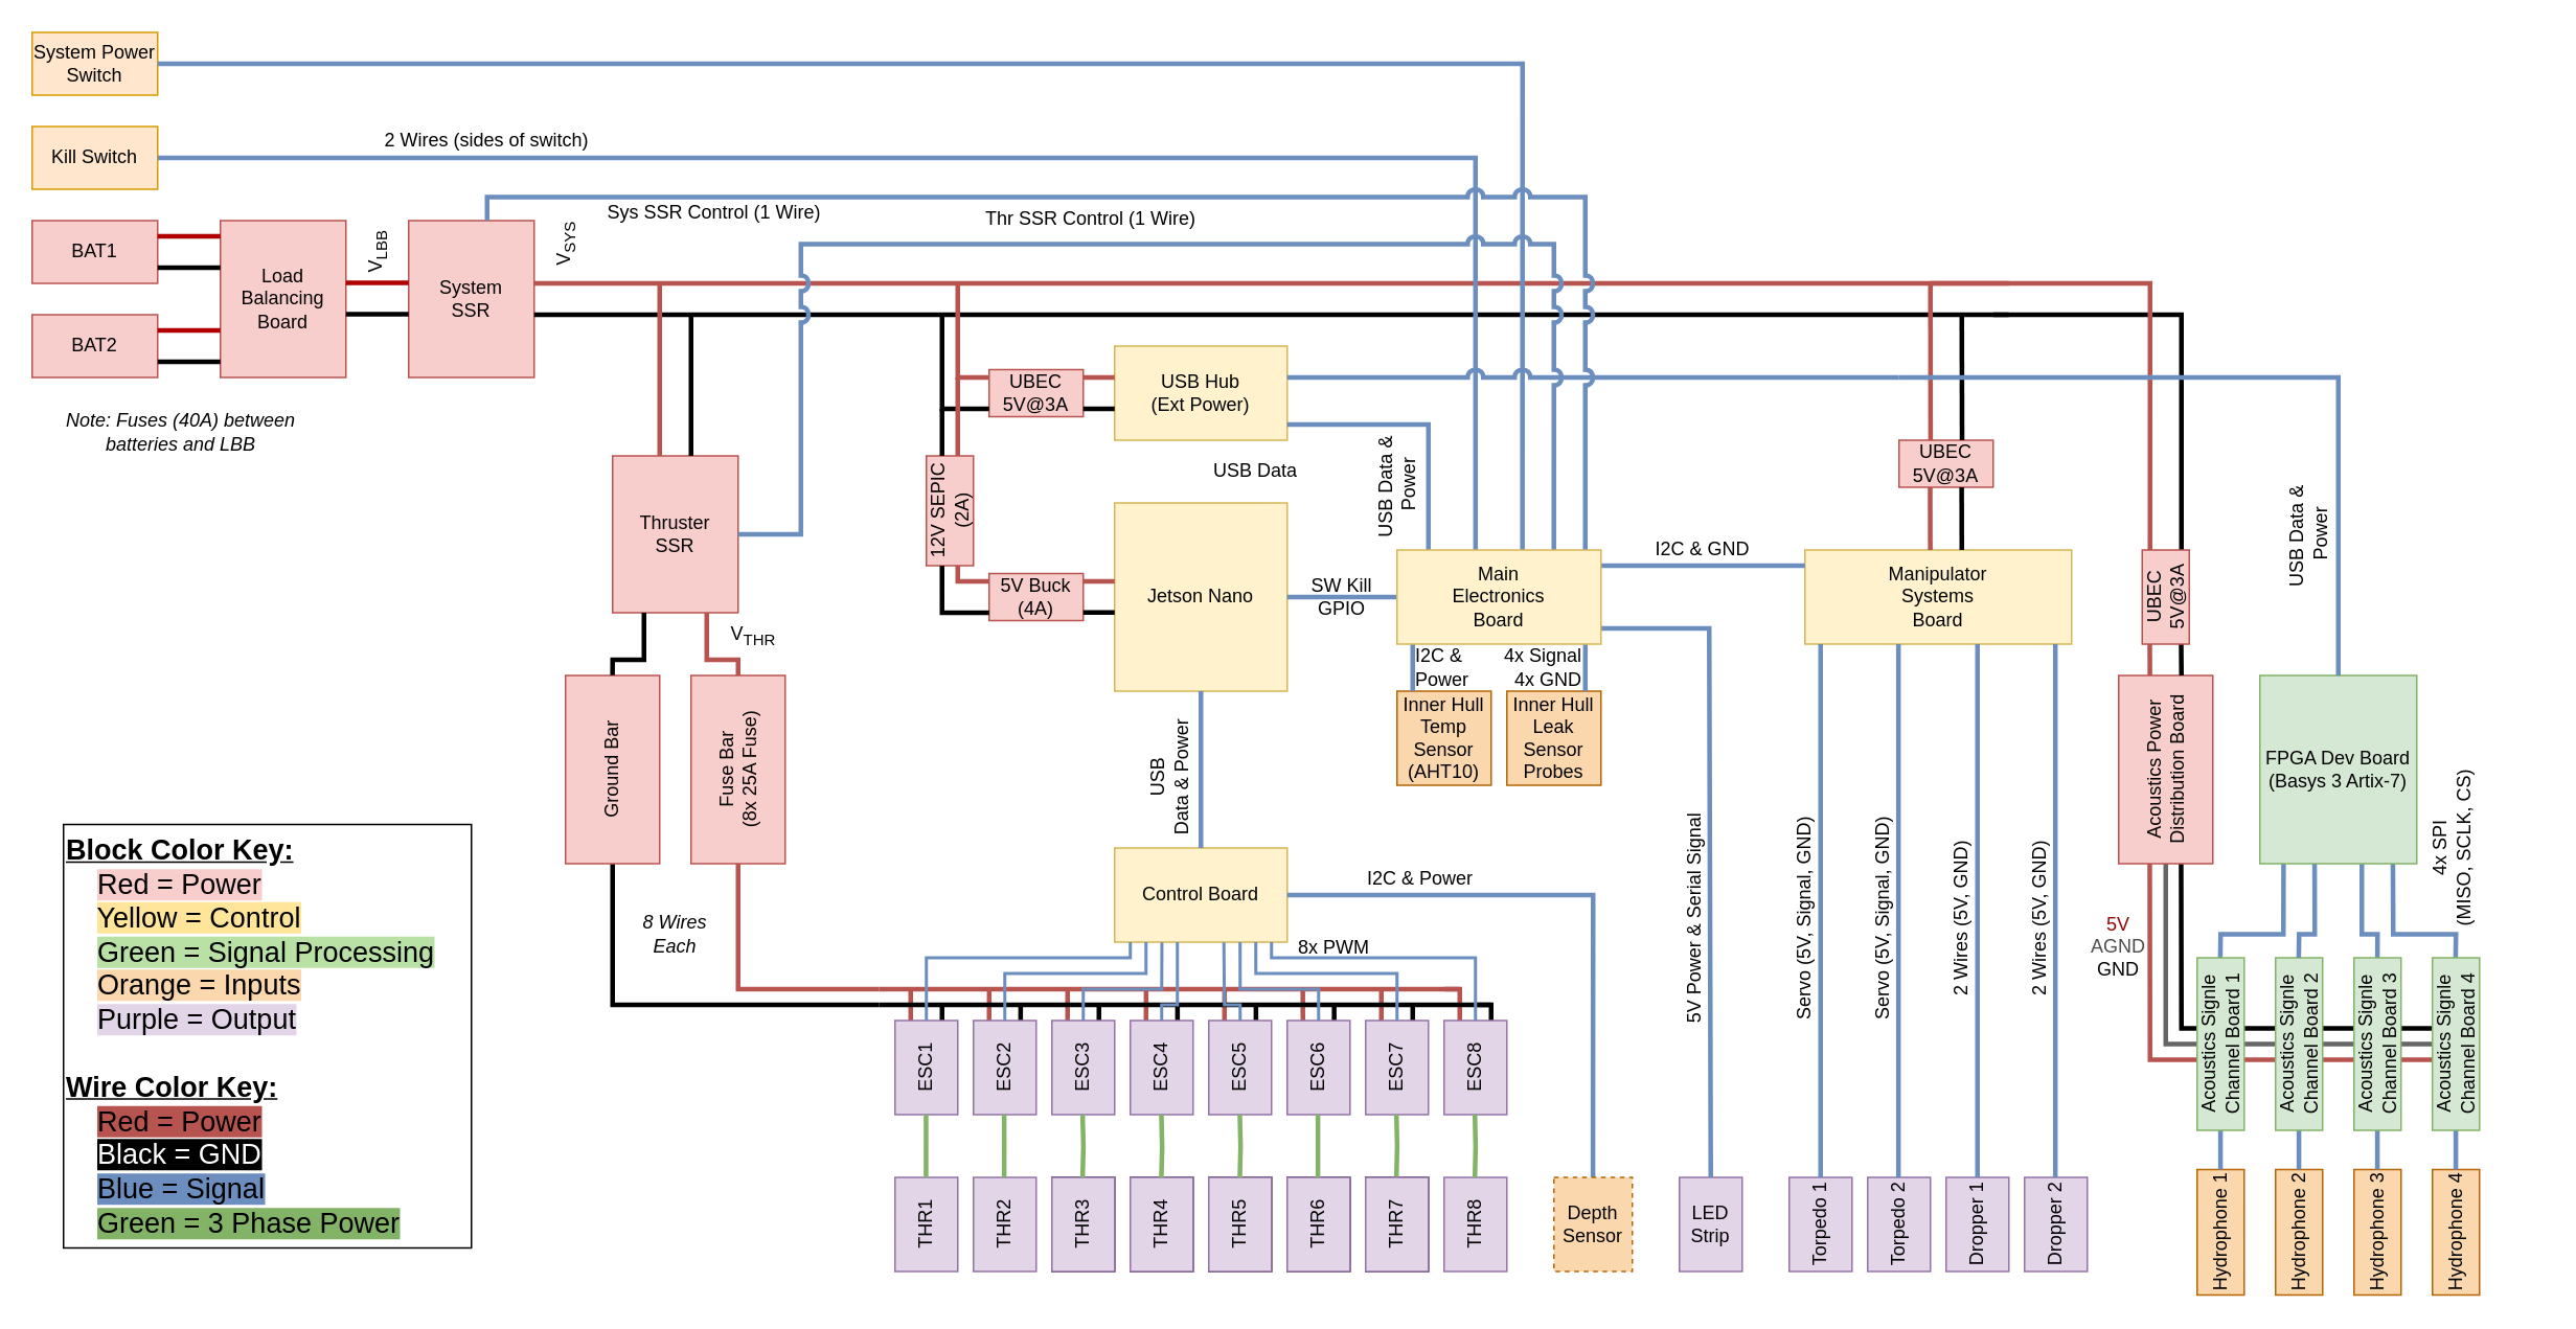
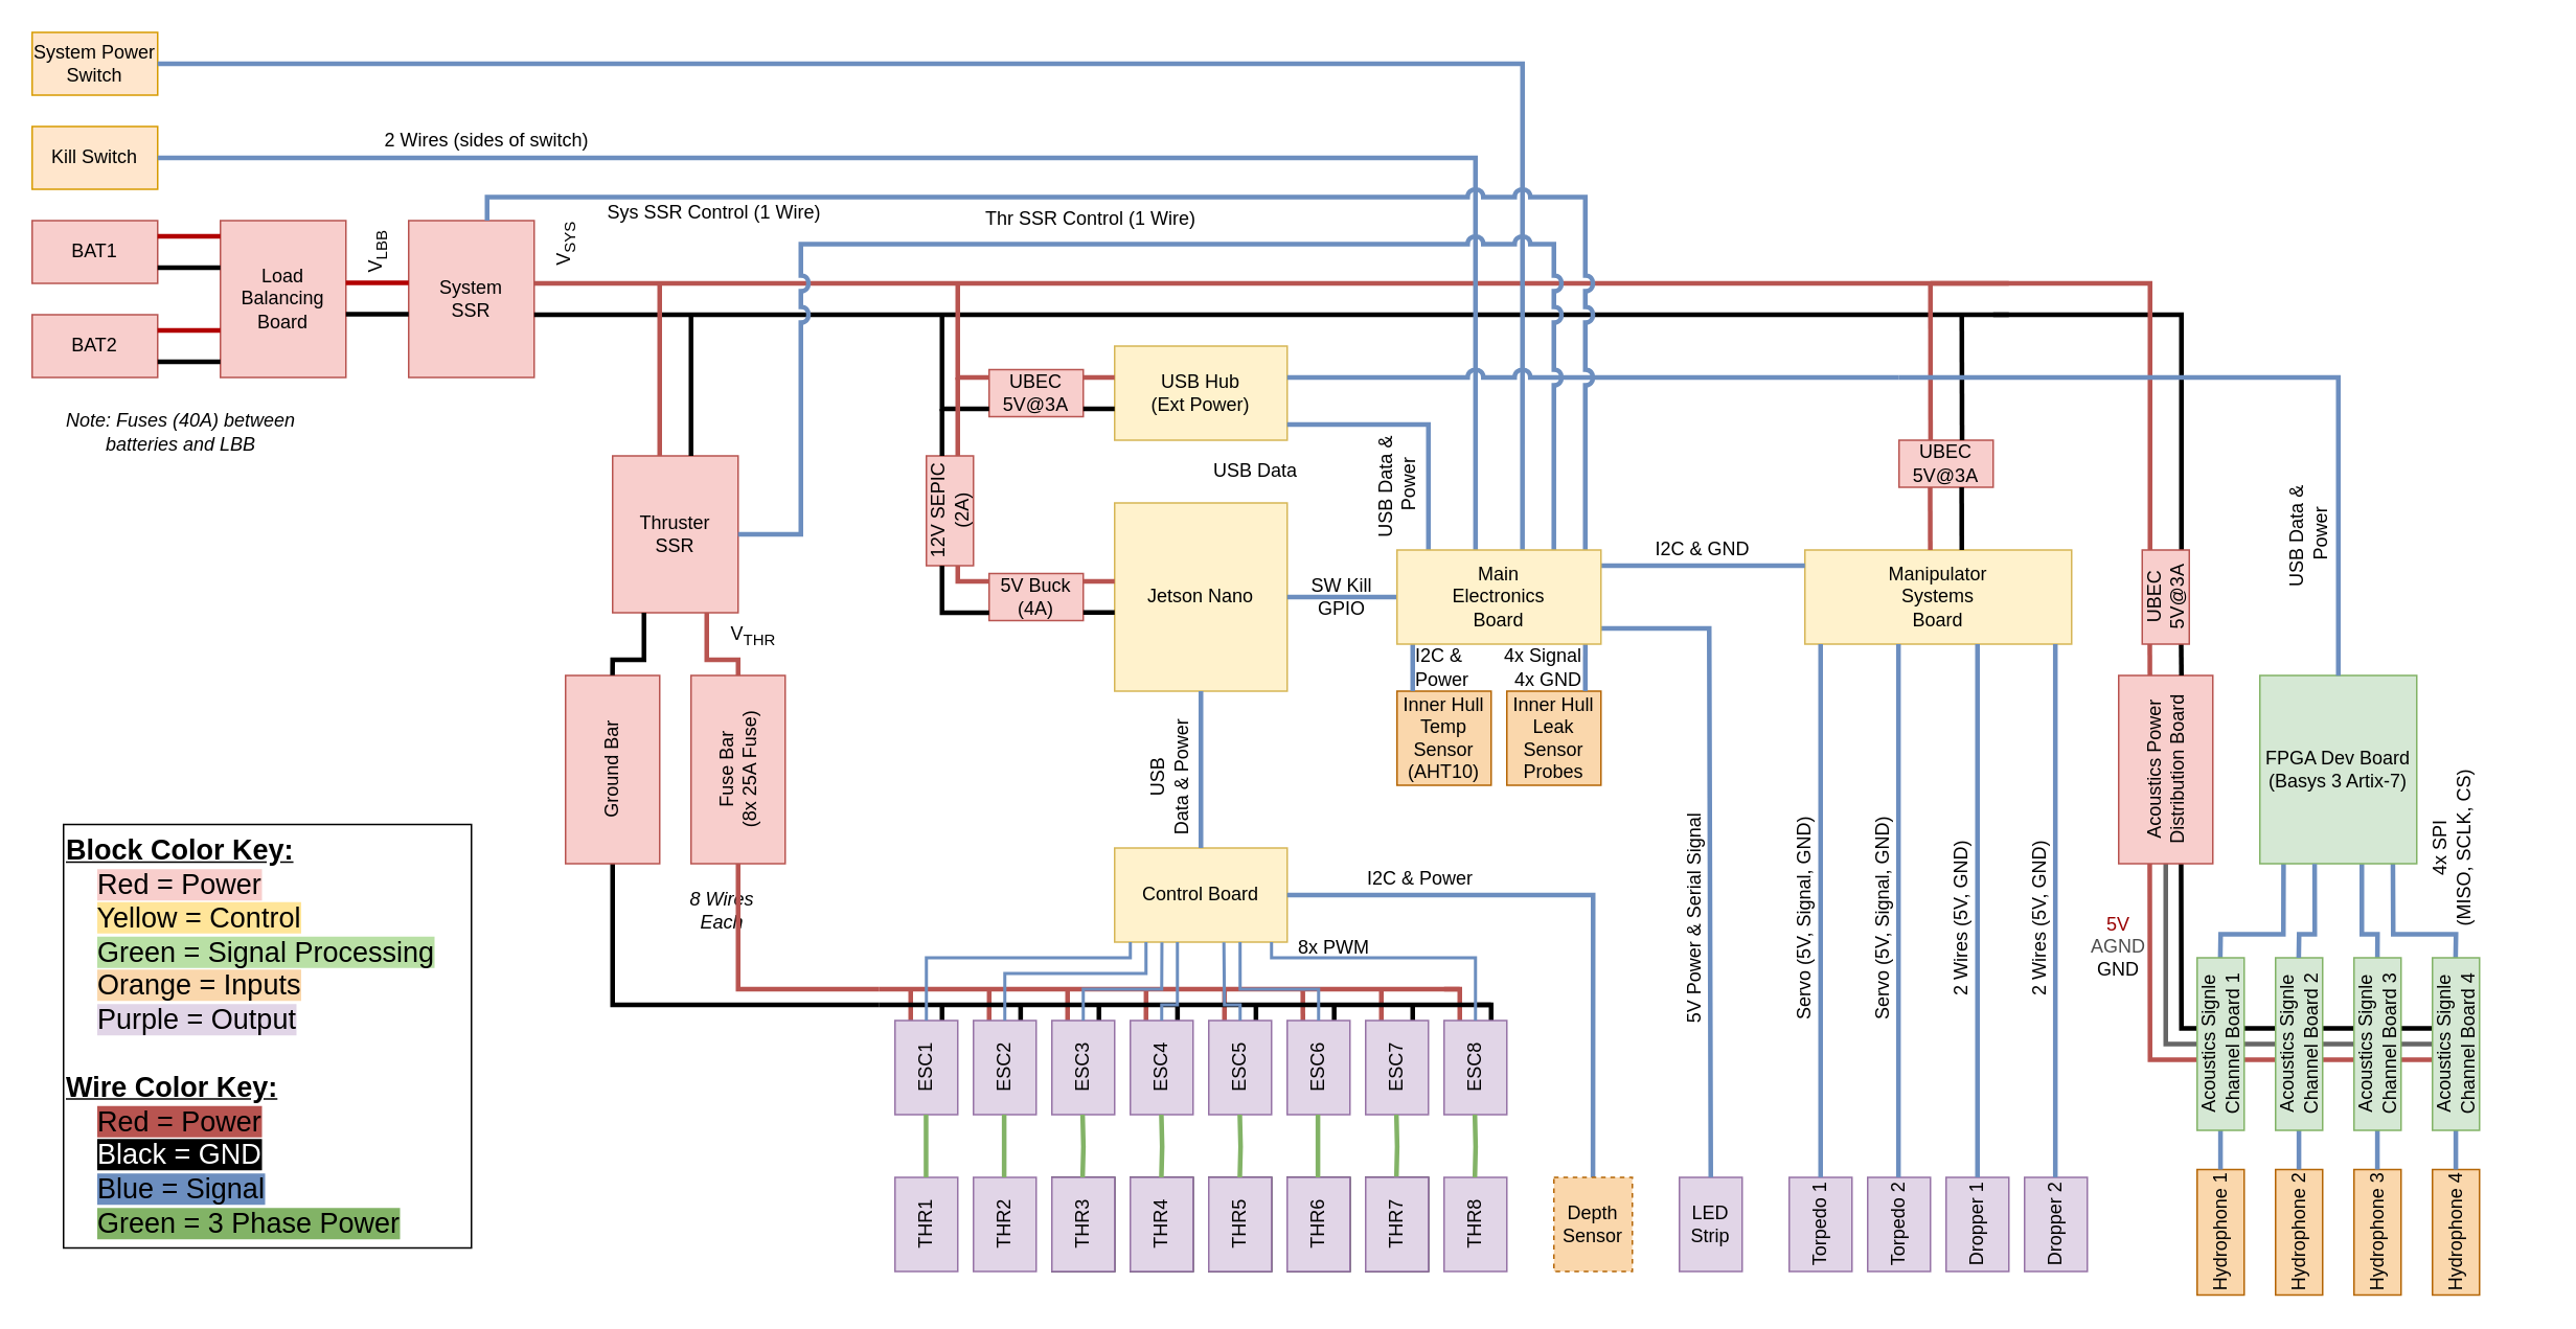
- <mxCell id="81" value="&lt;i&gt;8 Wires&lt;br&gt;Each&lt;br&gt;&lt;/i&gt;" style="text;html=1;strokeColor=none;fillColor=none;align=center;verticalAlign=middle;whiteSpace=wrap;rounded=0;fontSize=12;" parent="1" vertex="1"><mxGeometry x="400" y="580" width="60" height="30" as="geometry" /></mxCell>
+ <mxCell id="81" value="&lt;i&gt;8 Wires&lt;br&gt;Each&lt;br&gt;&lt;/i&gt;" style="text;html=1;strokeColor=none;fillColor=none;align=center;verticalAlign=middle;whiteSpace=wrap;rounded=0;fontSize=12;" parent="1" vertex="1"><mxGeometry x="430" y="565" width="60" height="30" as="geometry" /></mxCell>
- <mxCell id="59" value="" style="endArrow=none;html=1;rounded=0;entryX=0.818;entryY=1;entryDx=0;entryDy=0;entryPerimeter=0;exitX=0.5;exitY=0;exitDx=0;exitDy=0;fillColor=#dae8fc;strokeColor=#6c8ebf;strokeWidth=2;" parent="1" source="38" target="31" edge="1"><mxGeometry width="50" height="50" relative="1" as="geometry"><mxPoint x="780" y="660" as="sourcePoint" /><mxPoint x="830" y="610" as="targetPoint" /><Array as="points"><mxPoint x="890" y="620" /><mxPoint x="800" y="620" /></Array></mxGeometry></mxCell>
